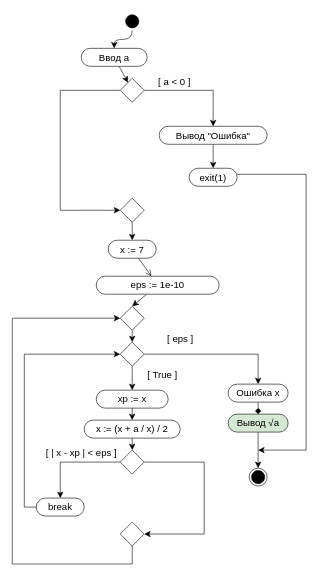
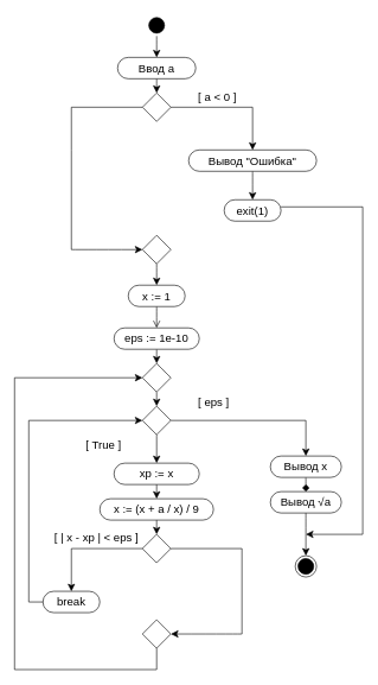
- <mxCell id="5" value="Ввод a" style="html=1;whiteSpace=wrap;fontSize=16;rounded=1;arcSize=50;" vertex="1" parent="1"><mxGeometry x="135" y="80" width="110" height="30" as="geometry" /></mxCell>
+ <mxCell id="5" value="Ввод a" style="html=1;whiteSpace=wrap;fontSize=16;rounded=1;arcSize=50;" vertex="1" parent="1"><mxGeometry x="165" y="80" width="110" height="30" as="geometry" /></mxCell>
- <mxCell id="9" value="[ a &amp;lt; 0 ]" style="text;html=1;align=center;verticalAlign=middle;resizable=0;points=[];autosize=1;strokeColor=none;fillColor=none;fontSize=16;" vertex="1" parent="1"><mxGeometry x="250" y="120" width="80" height="30" as="geometry" /></mxCell>
+ <mxCell id="9" value="[ a &amp;lt; 0 ]" style="text;html=1;align=center;verticalAlign=middle;resizable=0;points=[];autosize=1;strokeColor=none;fillColor=none;fontSize=16;" vertex="1" parent="1"><mxGeometry x="265" y="120" width="80" height="30" as="geometry" /></mxCell>
- <mxCell id="11" value="x := 7" style="html=1;whiteSpace=wrap;fontSize=16;rounded=1;arcSize=50;" vertex="1" parent="1"><mxGeometry x="180" y="400" width="80" height="30" as="geometry" /></mxCell>
+ <mxCell id="11" value="x := 1" style="html=1;whiteSpace=wrap;fontSize=16;rounded=1;arcSize=50;" vertex="1" parent="1"><mxGeometry x="180" y="400" width="80" height="30" as="geometry" /></mxCell>
- <mxCell id="13" value="eps := 1e-10" style="html=1;whiteSpace=wrap;fontSize=16;rounded=1;arcSize=50;" vertex="1" parent="1"><mxGeometry x="160" y="460" width="205" height="30" as="geometry" /></mxCell>
+ <mxCell id="13" value="eps := 1e-10" style="html=1;whiteSpace=wrap;fontSize=16;rounded=1;arcSize=50;" vertex="1" parent="1"><mxGeometry x="160" y="460" width="120" height="30" as="geometry" /></mxCell>
- <mxCell id="36" value="&amp;nbsp;[ True ]&amp;nbsp;" style="text;html=1;align=center;verticalAlign=middle;resizable=0;points=[];autosize=1;strokeColor=none;fillColor=none;fontSize=16;" vertex="1" parent="1"><mxGeometry x="230" y="610" width="80" height="30" as="geometry" /></mxCell>
+ <mxCell id="36" value="&amp;nbsp;[ True ]&amp;nbsp;" style="text;html=1;align=center;verticalAlign=middle;resizable=0;points=[];autosize=1;strokeColor=none;fillColor=none;fontSize=16;" vertex="1" parent="1"><mxGeometry x="105" y="610" width="80" height="30" as="geometry" /></mxCell>
- <mxCell id="40" value="Ошибка x" style="html=1;whiteSpace=wrap;fontSize=16;rounded=1;arcSize=50;" vertex="1" parent="1"><mxGeometry x="380" y="640" width="100" height="30" as="geometry" /></mxCell>
+ <mxCell id="40" value="Вывод x" style="html=1;whiteSpace=wrap;fontSize=16;rounded=1;arcSize=50;" vertex="1" parent="1"><mxGeometry x="380" y="640" width="100" height="30" as="geometry" /></mxCell>
- <mxCell id="42" value="Вывод&amp;nbsp;√a" style="html=1;whiteSpace=wrap;fontSize=16;rounded=1;arcSize=50;fillColor=#d5e8d4;" vertex="1" parent="1"><mxGeometry x="380" y="690" width="100" height="30" as="geometry" /></mxCell>
+ <mxCell id="42" value="Вывод&amp;nbsp;√a" style="html=1;whiteSpace=wrap;fontSize=16;rounded=1;arcSize=50;" vertex="1" parent="1"><mxGeometry x="380" y="690" width="100" height="30" as="geometry" /></mxCell>
- <mxCell id="25" value="x := (x + a / x) / 2" style="html=1;whiteSpace=wrap;fontSize=16;rounded=1;arcSize=50;" vertex="1" parent="1"><mxGeometry x="139.97" y="700" width="160" height="30" as="geometry" /></mxCell>
+ <mxCell id="25" value="x := (x + a / x) / 9" style="html=1;whiteSpace=wrap;fontSize=16;rounded=1;arcSize=50;" vertex="1" parent="1"><mxGeometry x="139.97" y="700" width="160" height="30" as="geometry" /></mxCell>
